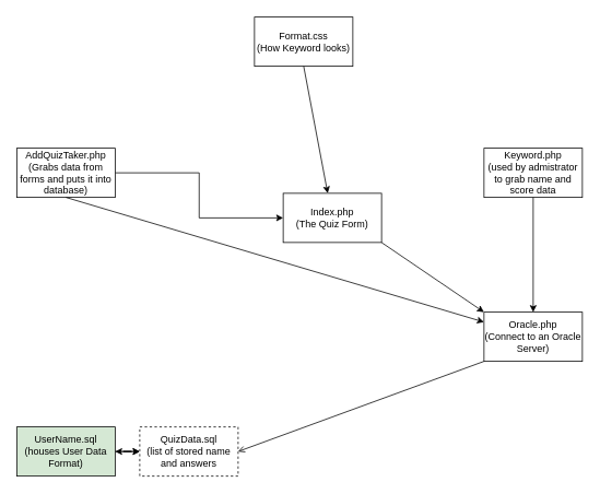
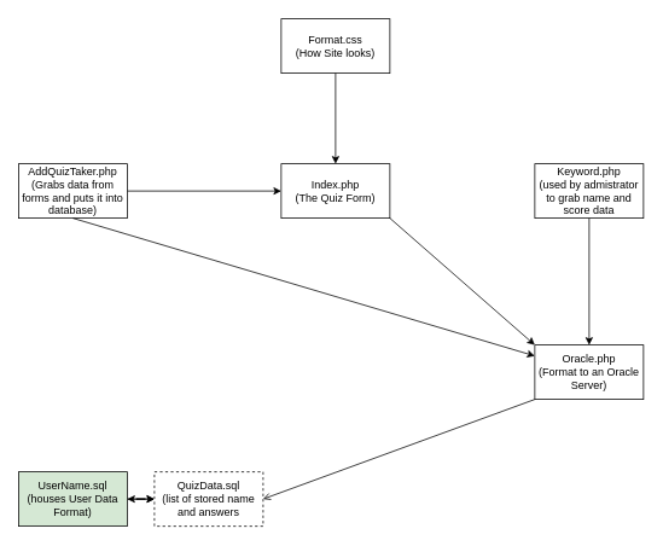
- <mxCell id="7" value="Format.css&lt;br&gt;(How Keyword looks)" style="rounded=0;whiteSpace=wrap;html=1;" vertex="1" parent="1"><mxGeometry x="310" y="20" width="120" height="60" as="geometry" /></mxCell>
+ <mxCell id="7" value="Format.css&lt;br&gt;(How Site looks)" style="rounded=0;whiteSpace=wrap;html=1;" vertex="1" parent="1"><mxGeometry x="310" y="20" width="120" height="60" as="geometry" /></mxCell>
- <mxCell id="2" value="Index.php&lt;br&gt;(The Quiz Form)" style="rounded=0;whiteSpace=wrap;html=1;" vertex="1" parent="1"><mxGeometry x="345" y="235" width="120" height="60" as="geometry" /></mxCell>
+ <mxCell id="2" value="Index.php&lt;br&gt;(The Quiz Form)" style="rounded=0;whiteSpace=wrap;html=1;" vertex="1" parent="1"><mxGeometry x="310" y="180" width="120" height="60" as="geometry" /></mxCell>
- <mxCell id="4" value="Oracle.php&lt;br&gt;(Connect to an Oracle Server)" style="rounded=0;whiteSpace=wrap;html=1;" vertex="1" parent="1"><mxGeometry x="590" y="380" width="120" height="60" as="geometry" /></mxCell>
+ <mxCell id="4" value="Oracle.php&lt;br&gt;(Format to an Oracle Server)" style="rounded=0;whiteSpace=wrap;html=1;" vertex="1" parent="1"><mxGeometry x="590" y="380" width="120" height="60" as="geometry" /></mxCell>
